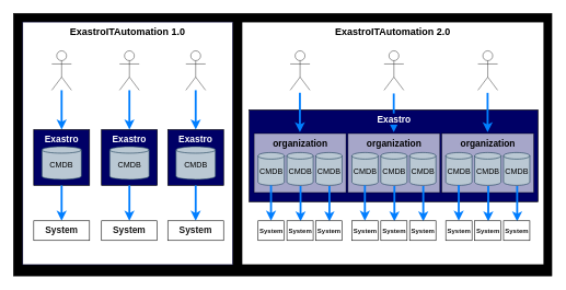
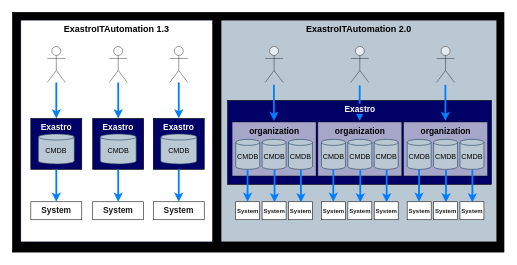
- <mxCell id="3" value="ExastroITAutomation 1.0" style="rounded=0;whiteSpace=wrap;html=1;verticalAlign=top;strokeColor=#000033;fontSize=15;fontStyle=1" parent="1" vertex="1"><mxGeometry x="34" y="33" width="320" height="370" as="geometry" /></mxCell>
+ <mxCell id="3" value="ExastroITAutomation 1.3" style="rounded=0;whiteSpace=wrap;html=1;verticalAlign=top;strokeColor=#000033;fontSize=15;fontStyle=1" parent="1" vertex="1"><mxGeometry x="34" y="33" width="320" height="370" as="geometry" /></mxCell>
- <mxCell id="4" value="ExastroITAutomation 2.0" style="rounded=0;whiteSpace=wrap;html=1;verticalAlign=top;fontSize=15;fontStyle=1" parent="1" vertex="1"><mxGeometry x="368" y="33" width="460" height="370" as="geometry" /></mxCell>
+ <mxCell id="4" value="ExastroITAutomation 2.0" style="rounded=0;whiteSpace=wrap;html=1;verticalAlign=top;fontSize=15;fontStyle=1;fillColor=#bac8d3;" parent="1" vertex="1"><mxGeometry x="368" y="33" width="460" height="370" as="geometry" /></mxCell>
